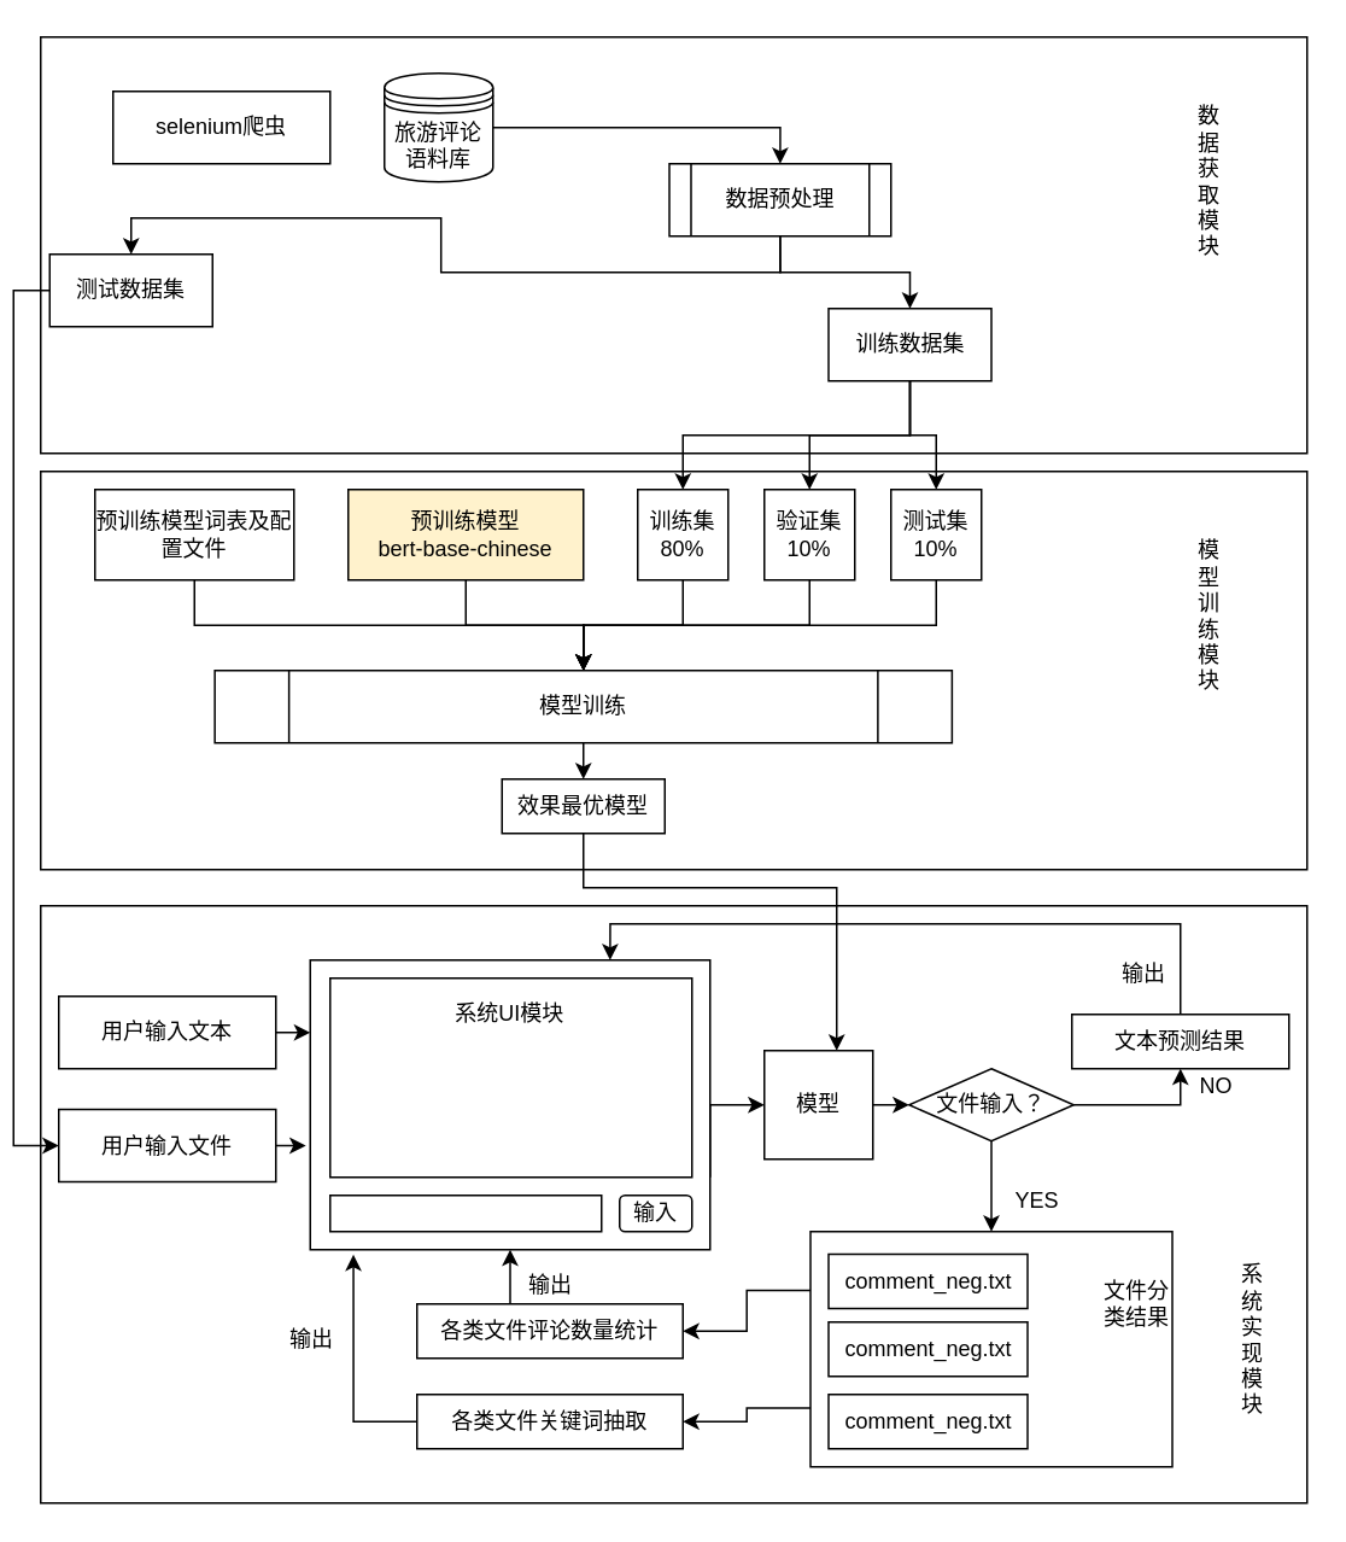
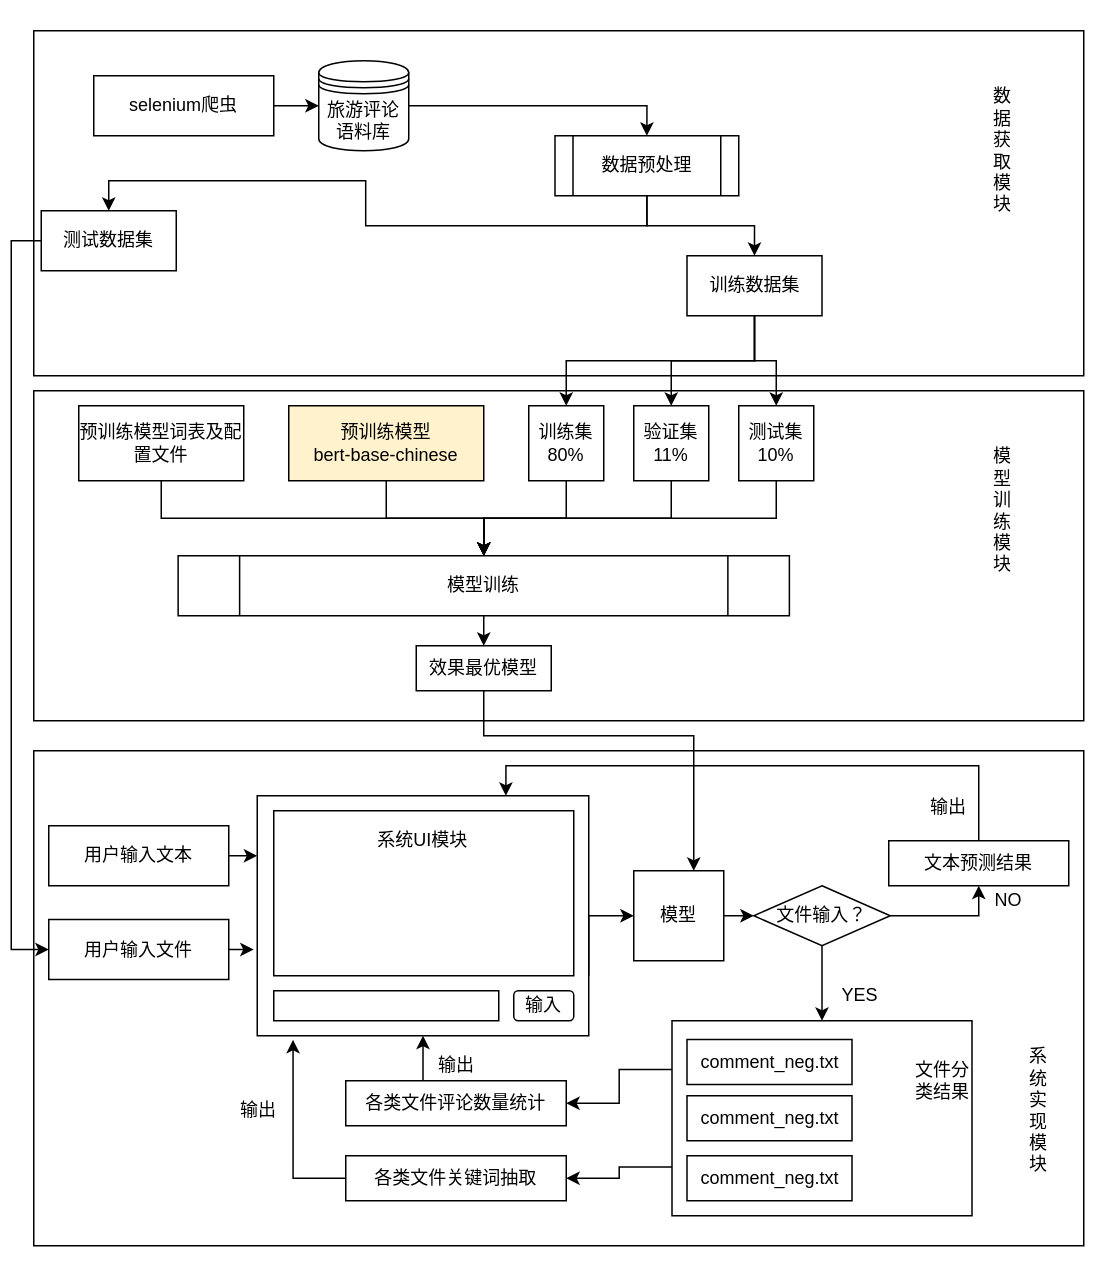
+ <mxCell id="7" style="edgeStyle=orthogonalEdgeStyle;rounded=0;orthogonalLoop=1;jettySize=auto;html=1;exitX=1;exitY=0.5;exitDx=0;exitDy=0;" edge="1" parent="1" source="8" target="6"><mxGeometry relative="1" as="geometry" /></mxCell>
- <mxCell id="19" value="验证集&lt;br&gt;10%" style="whiteSpace=wrap;html=1;aspect=fixed;" vertex="1" parent="1"><mxGeometry x="420" y="270" width="50" height="50" as="geometry" /></mxCell>
+ <mxCell id="19" value="验证集&lt;br&gt;11%" style="whiteSpace=wrap;html=1;aspect=fixed;" vertex="1" parent="1"><mxGeometry x="420" y="270" width="50" height="50" as="geometry" /></mxCell>
